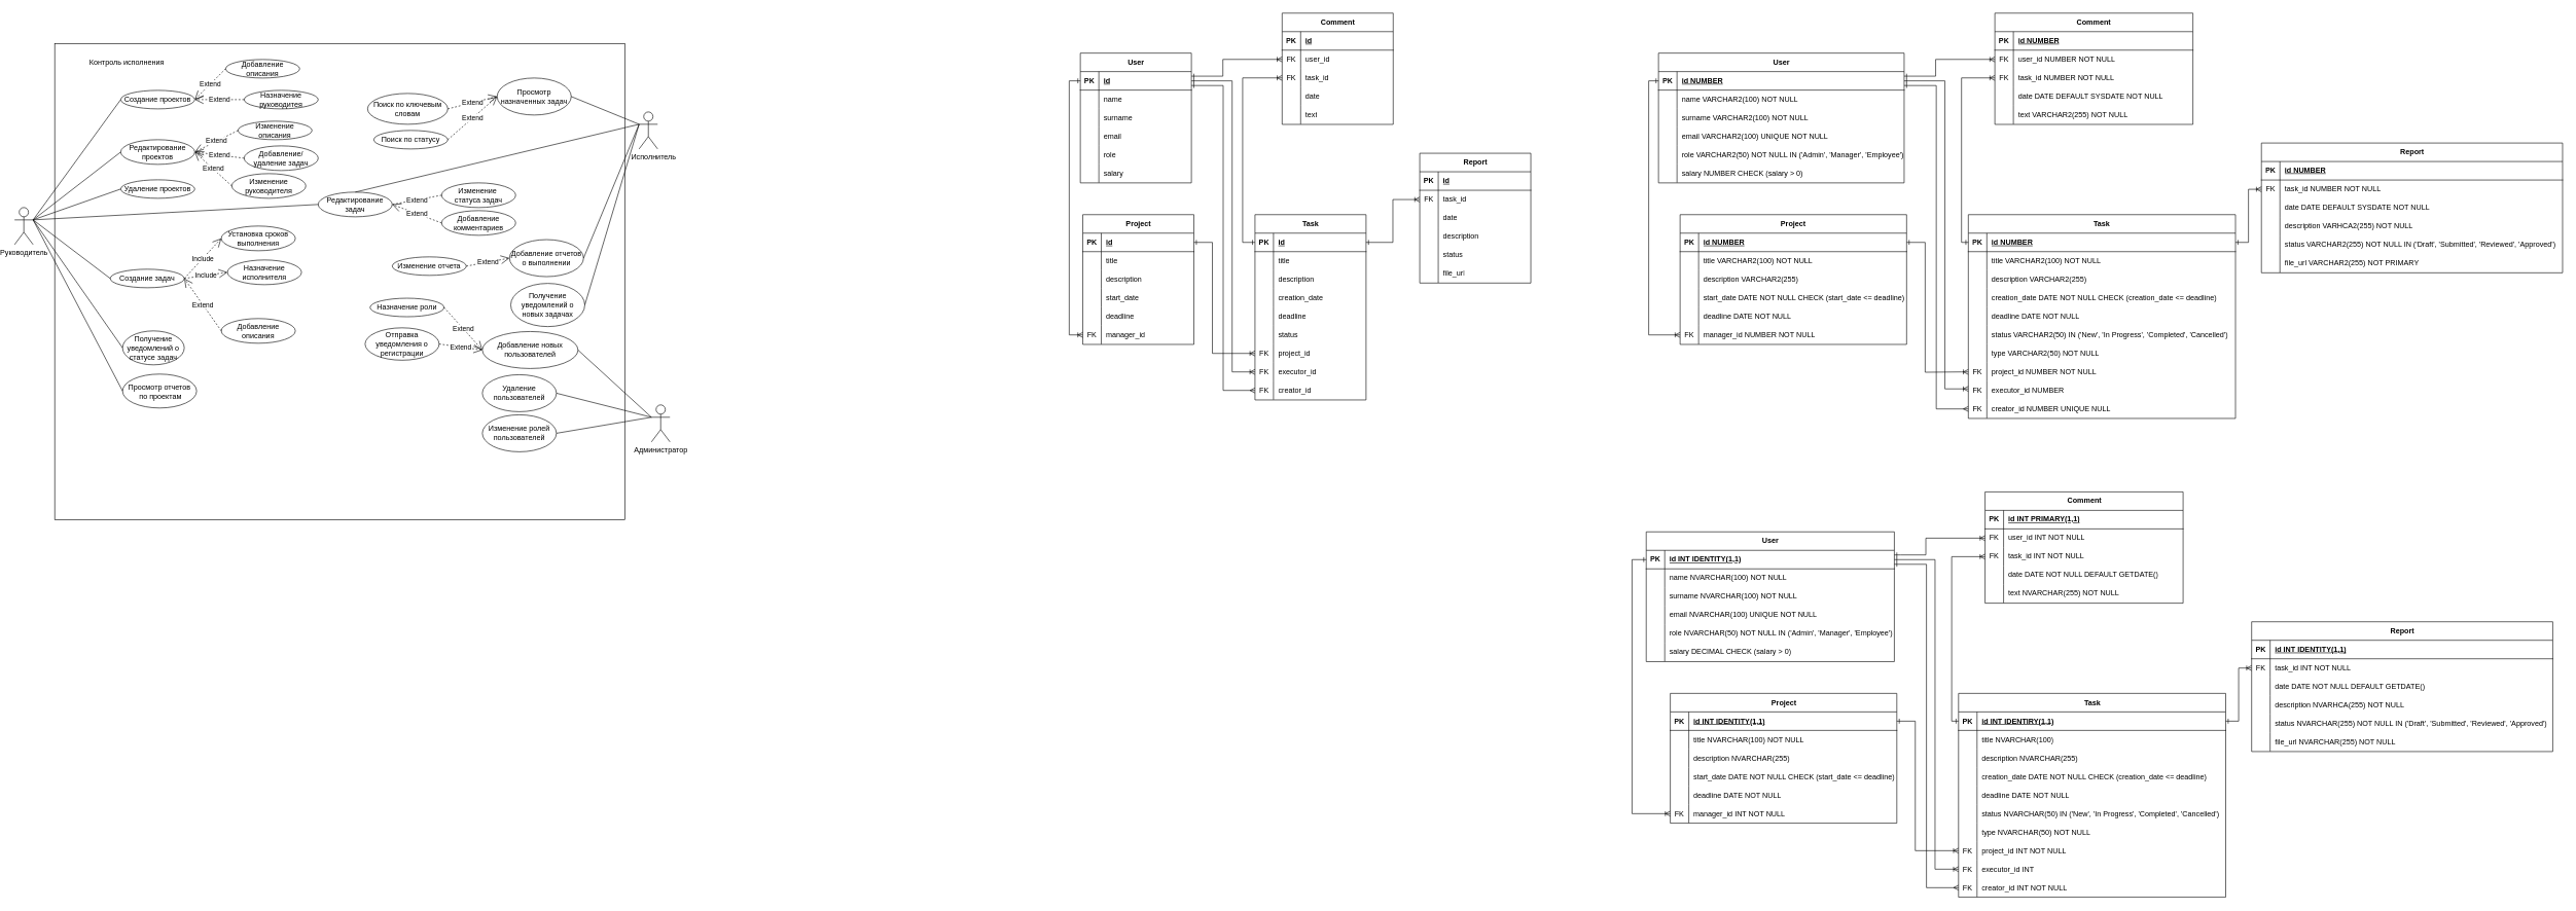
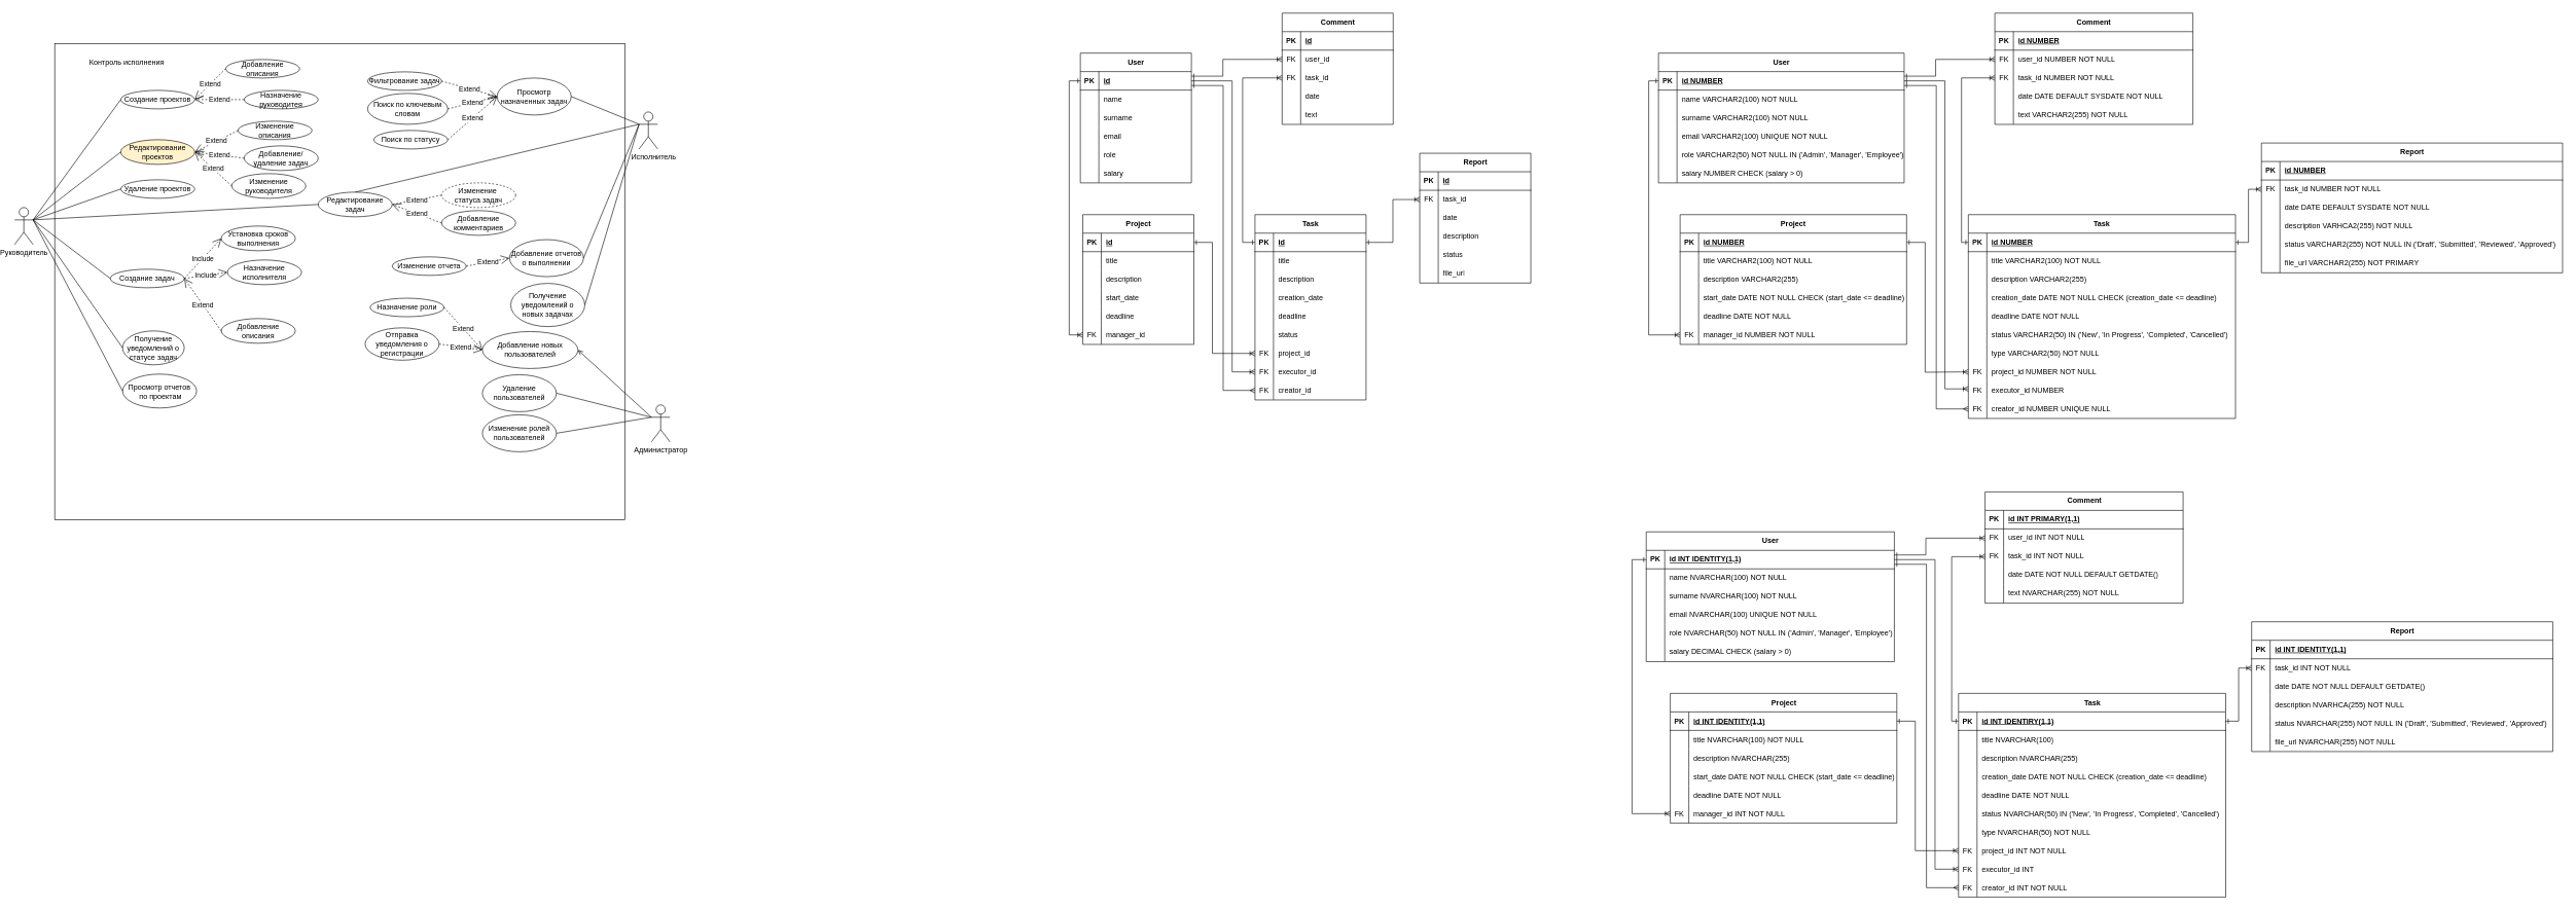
+ <mxCell id="25" value="Фильтрование задач" style="ellipse;whiteSpace=wrap;html=1;" parent="1" vertex="1"><mxGeometry x="592" y="116" width="120" height="30" as="geometry" /></mxCell>
+ <mxCell id="27" value="Extend" style="endArrow=open;endSize=12;dashed=1;html=1;rounded=0;exitX=1;exitY=0.5;exitDx=0;exitDy=0;entryX=0;entryY=0.5;entryDx=0;entryDy=0;" parent="1" source="25" target="23" edge="1"><mxGeometry width="160" relative="1" as="geometry"><mxPoint x="602" y="106" as="sourcePoint" /><mxPoint x="682" y="56" as="targetPoint" /></mxGeometry></mxCell>
- <mxCell id="8" value="Редактирование проектов" style="ellipse;whiteSpace=wrap;html=1;" parent="1" vertex="1"><mxGeometry x="192" y="226" width="120" height="40" as="geometry" /></mxCell>
+ <mxCell id="8" value="Редактирование проектов" style="ellipse;whiteSpace=wrap;html=1;fillColor=#fff2cc;" parent="1" vertex="1"><mxGeometry x="192" y="226" width="120" height="40" as="geometry" /></mxCell>
- <mxCell id="40" value="Изменение&amp;nbsp;&lt;div&gt;статуса задач&lt;/div&gt;" style="ellipse;whiteSpace=wrap;html=1;" parent="1" vertex="1"><mxGeometry x="712" y="296" width="120" height="40" as="geometry" /></mxCell>
+ <mxCell id="40" value="Изменение&amp;nbsp;&lt;div&gt;статуса задач&lt;/div&gt;" style="ellipse;whiteSpace=wrap;html=1;dashed=1;" parent="1" vertex="1"><mxGeometry x="712" y="296" width="120" height="40" as="geometry" /></mxCell>
- <mxCell id="61" style="rounded=0;orthogonalLoop=1;jettySize=auto;html=1;exitX=0;exitY=0.333;exitDx=0;exitDy=0;exitPerimeter=0;entryX=1;entryY=0.5;entryDx=0;entryDy=0;endArrow=none;startFill=0;" parent="1" source="59" target="60" edge="1"><mxGeometry relative="1" as="geometry" /></mxCell>
+ <mxCell id="61" style="rounded=0;orthogonalLoop=1;jettySize=auto;html=1;exitX=0;exitY=0.333;exitDx=0;exitDy=0;exitPerimeter=0;entryX=1;entryY=0.5;entryDx=0;entryDy=0;endArrow=open;startFill=0;" parent="1" source="59" target="60" edge="1"><mxGeometry relative="1" as="geometry" /></mxCell>
